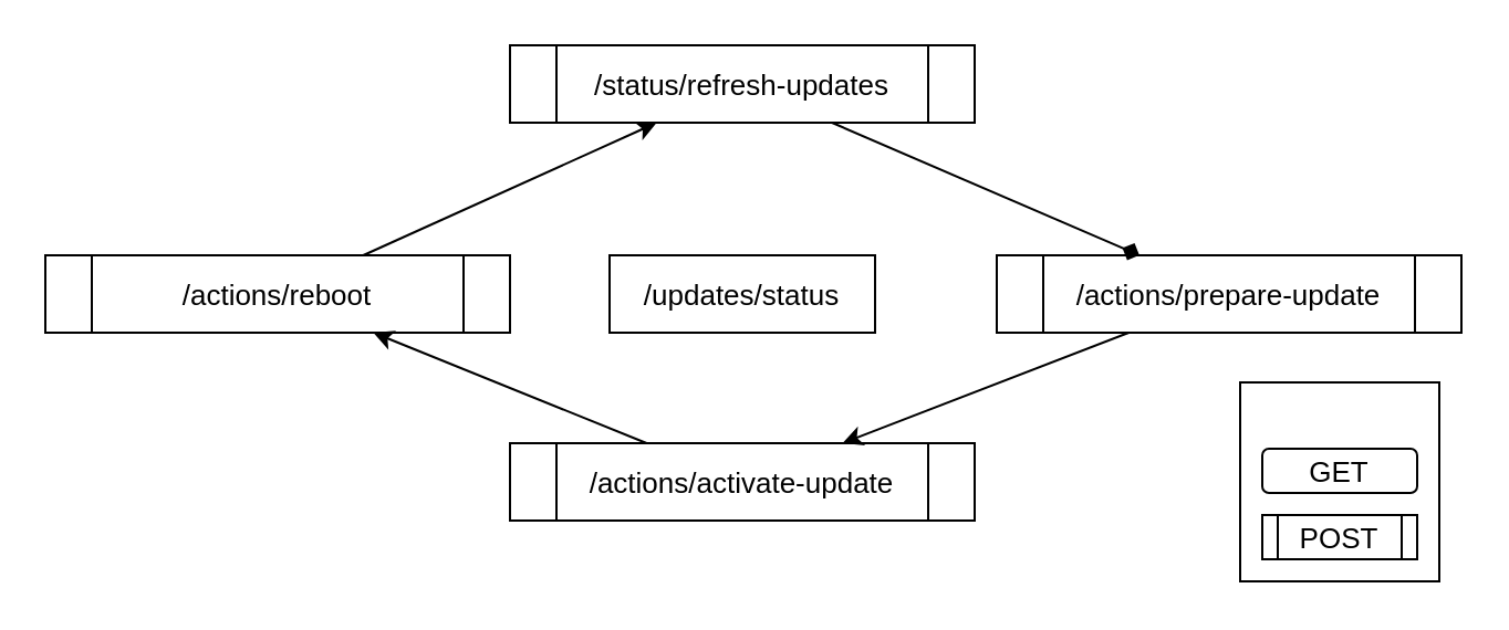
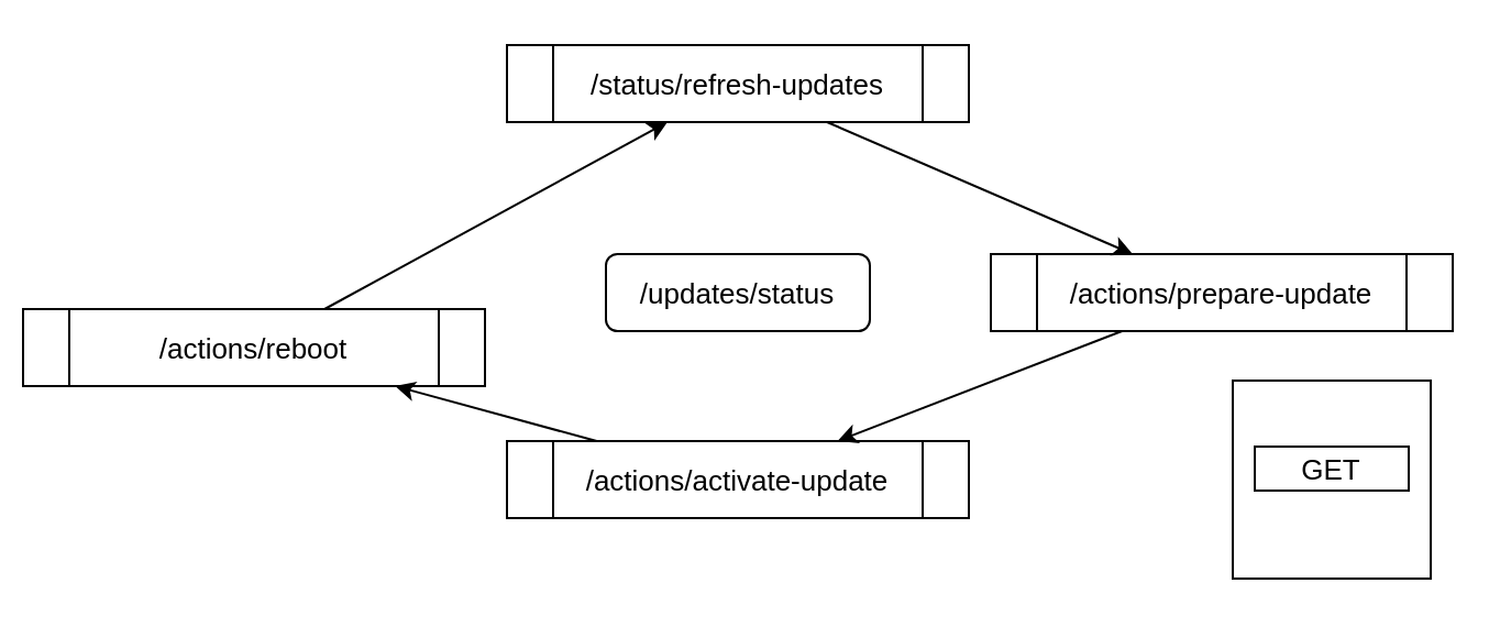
- <mxCell id="7" value="" style="endArrow=diamond;html=1;fontSize=13;" parent="1" source="3" target="4" edge="1"><mxGeometry width="50" height="50" relative="1" as="geometry"><mxPoint x="-20" y="370" as="sourcePoint" /><mxPoint x="530" y="40" as="targetPoint" /></mxGeometry></mxCell>
+ <mxCell id="7" value="" style="endArrow=classic;html=1;fontSize=13;" parent="1" source="3" target="4" edge="1"><mxGeometry width="50" height="50" relative="1" as="geometry"><mxPoint x="-20" y="370" as="sourcePoint" /><mxPoint x="530" y="40" as="targetPoint" /></mxGeometry></mxCell>
- <mxCell id="6" value="/actions/reboot" style="shape=process;whiteSpace=wrap;html=1;backgroundOutline=1;fontSize=13;" parent="1" vertex="1"><mxGeometry x="20" y="115" width="210" height="35" as="geometry" /></mxCell>
+ <mxCell id="6" value="/actions/reboot" style="shape=process;whiteSpace=wrap;html=1;backgroundOutline=1;fontSize=13;" parent="1" vertex="1"><mxGeometry x="10" y="140" width="210" height="35" as="geometry" /></mxCell>
- <mxCell id="2" value="/updates/status" style="whiteSpace=wrap;html=1;fontSize=13;rounded=0;" parent="1" vertex="1"><mxGeometry x="275" y="115" width="120" height="35" as="geometry" /></mxCell>
+ <mxCell id="2" value="/updates/status" style="rounded=1;whiteSpace=wrap;html=1;fontSize=13;" parent="1" vertex="1"><mxGeometry x="275" y="115" width="120" height="35" as="geometry" /></mxCell>
- <mxCell id="13" value="GET" style="rounded=1;whiteSpace=wrap;html=1;fontSize=13;" parent="11" vertex="1"><mxGeometry x="10" y="30" width="70" height="20" as="geometry" /></mxCell>
+ <mxCell id="13" value="GET" style="whiteSpace=wrap;html=1;fontSize=13;rounded=0;" parent="11" vertex="1"><mxGeometry x="10" y="30" width="70" height="20" as="geometry" /></mxCell>
- <mxCell id="14" value="POST" style="shape=process;whiteSpace=wrap;html=1;backgroundOutline=1;fontSize=13;" parent="11" vertex="1"><mxGeometry x="10" y="60" width="70" height="20" as="geometry" /></mxCell>
